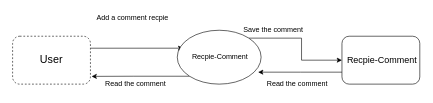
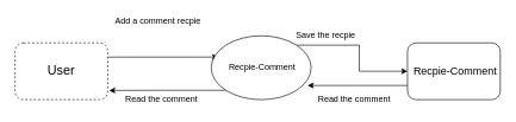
- <mxCell id="10" value="Save the comment" style="text;html=1;align=center;verticalAlign=middle;resizable=0;points=[];autosize=1;strokeColor=none;fillColor=none;fontSize=12;" vertex="1" parent="1"><mxGeometry x="395" y="40" width="120" height="20" as="geometry" /></mxCell>
+ <mxCell id="10" value="Save the recpie" style="text;html=1;align=center;verticalAlign=middle;resizable=0;points=[];autosize=1;strokeColor=none;fillColor=none;fontSize=12;" vertex="1" parent="1"><mxGeometry x="395" y="40" width="120" height="20" as="geometry" /></mxCell>
